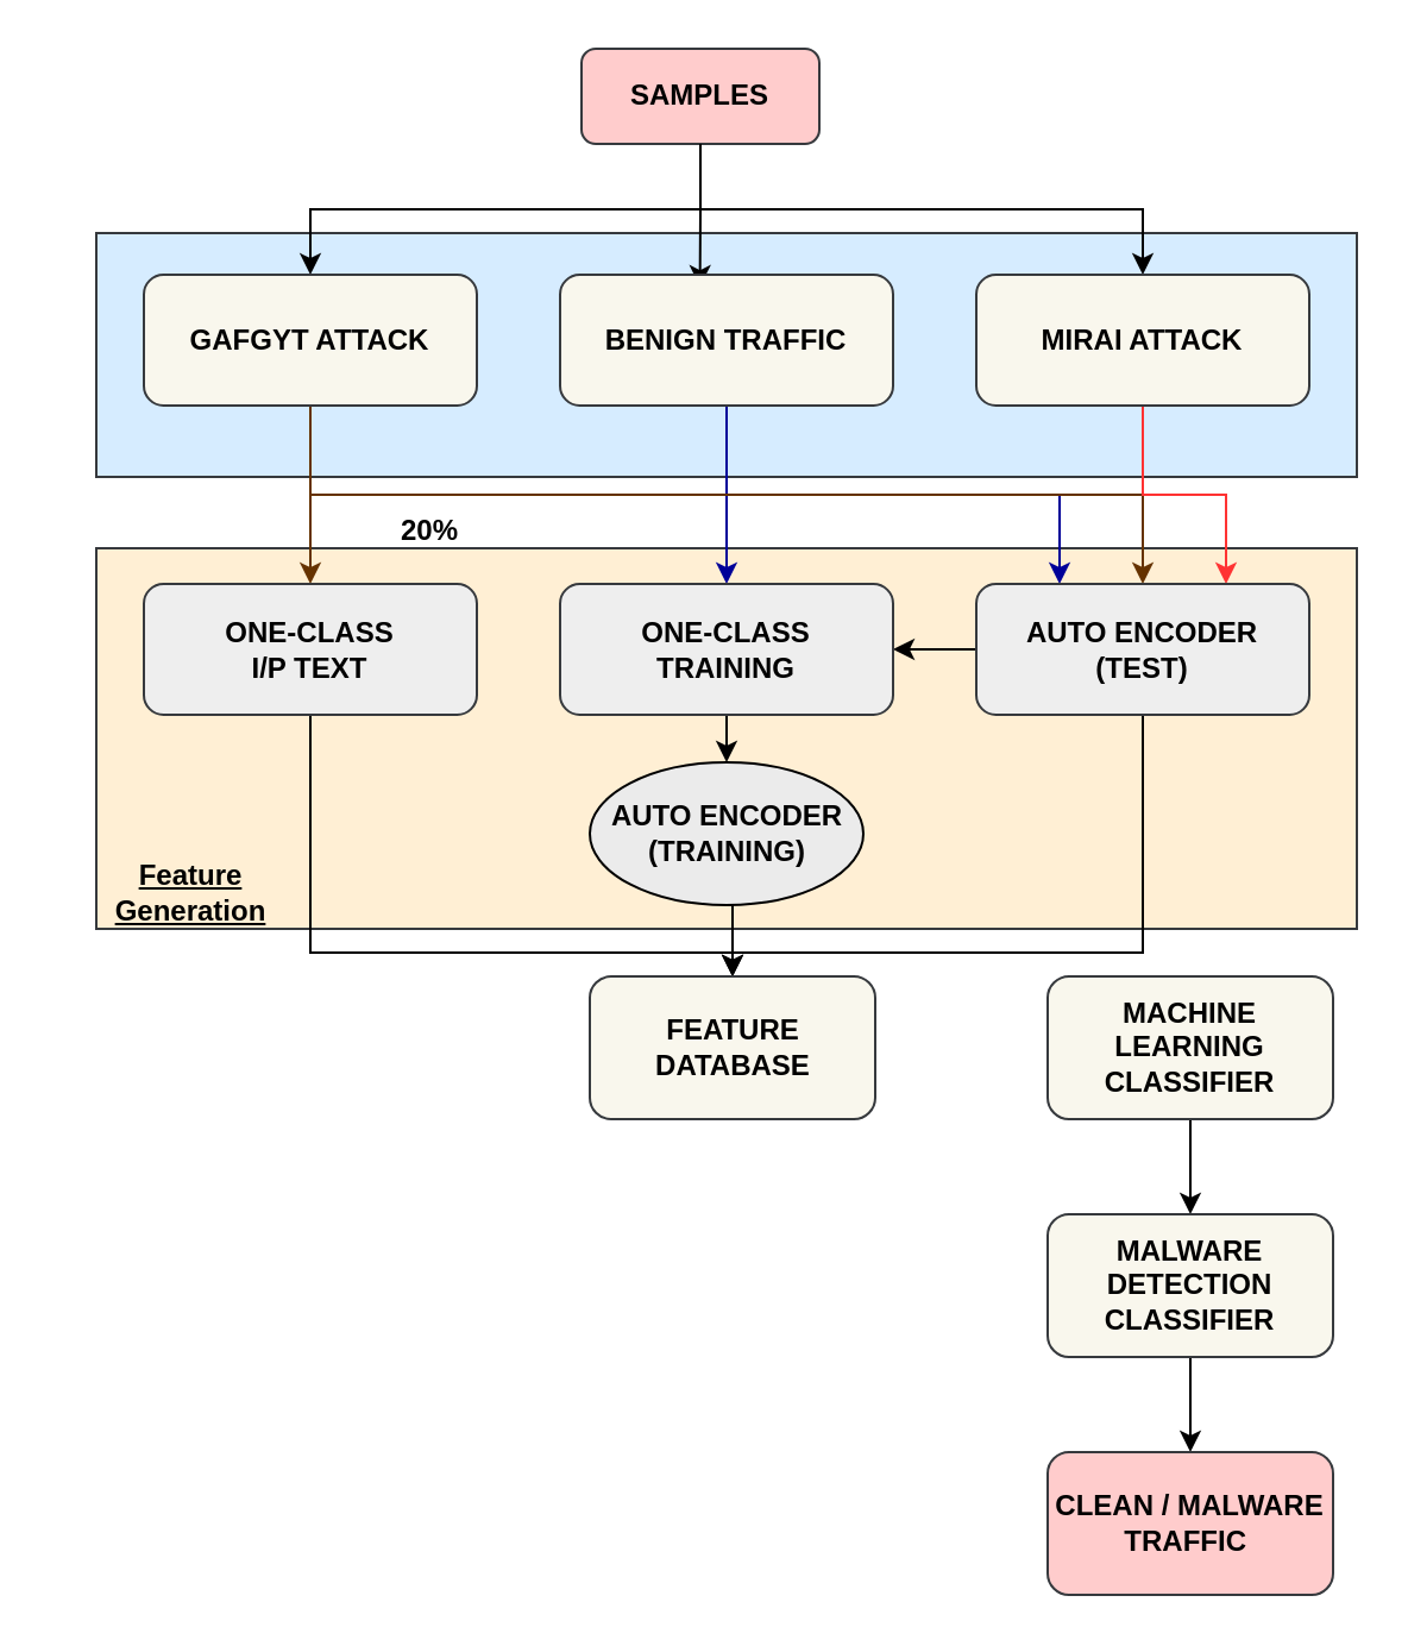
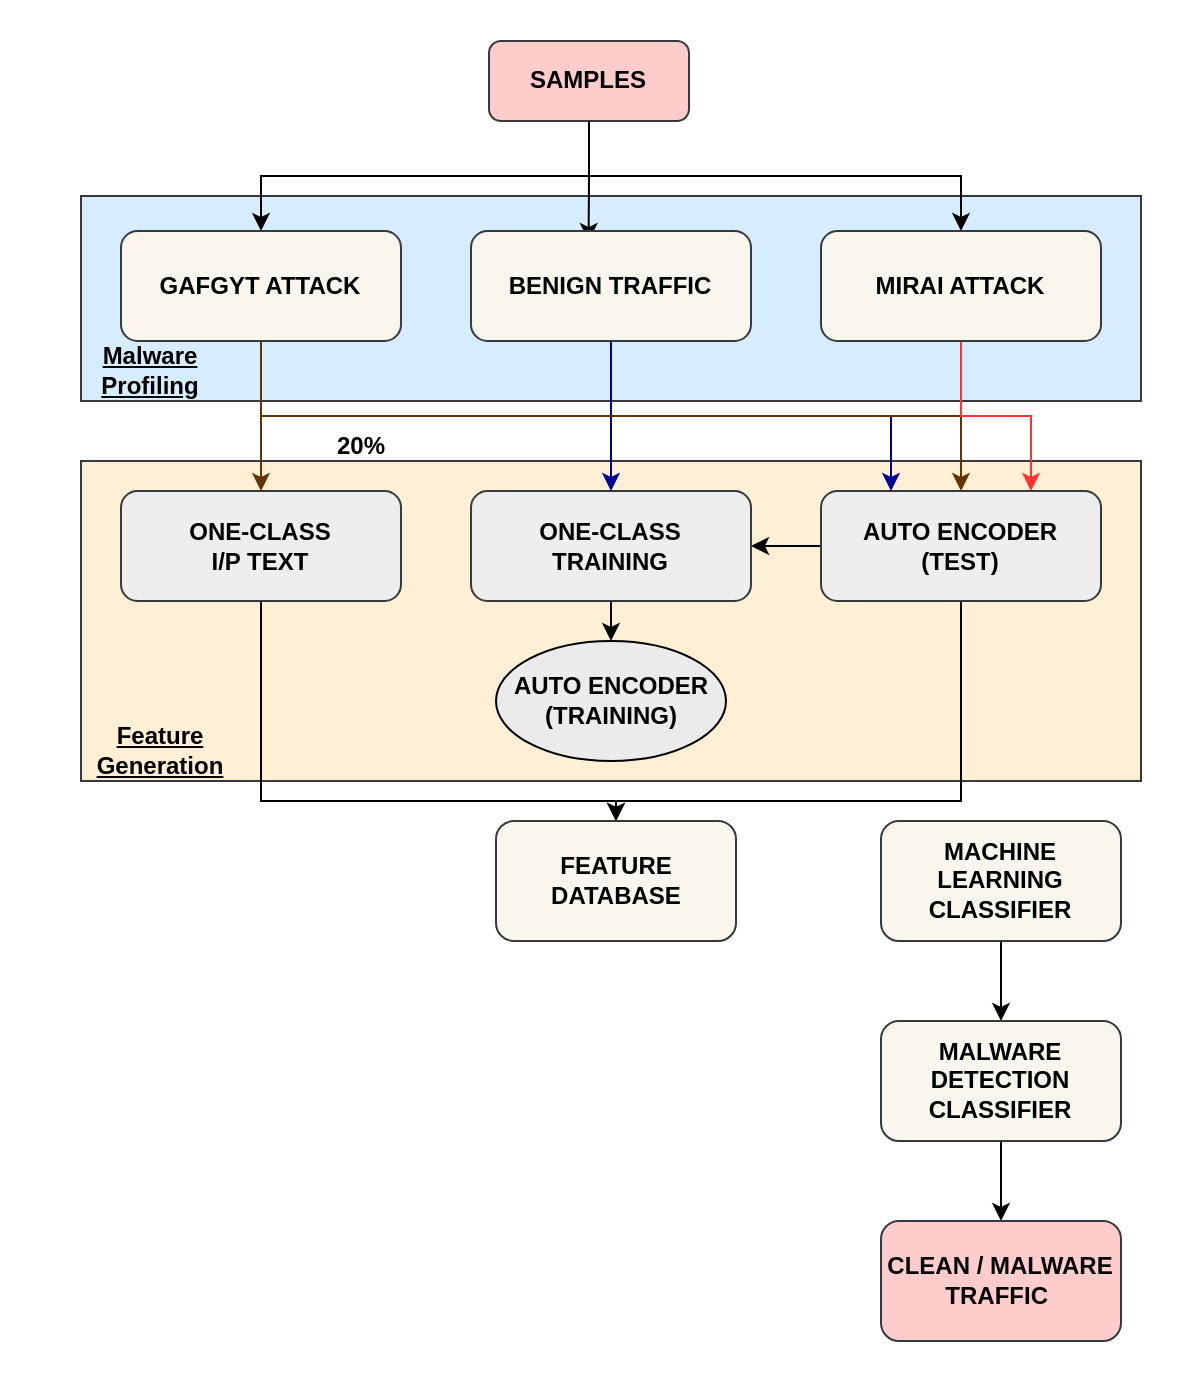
+ <mxCell id="17" value="&lt;b&gt;&lt;u&gt;Malware &lt;br&gt;Profiling&lt;/u&gt;&lt;/b&gt;" style="text;html=1;strokeColor=none;fillColor=none;align=center;verticalAlign=middle;whiteSpace=wrap;rounded=0;" vertex="1" parent="1"><mxGeometry x="40" y="170" width="70" height="30" as="geometry" /></mxCell>
- <mxCell id="25" style="edgeStyle=orthogonalEdgeStyle;rounded=0;orthogonalLoop=1;jettySize=auto;html=1;exitX=0.5;exitY=1;exitDx=0;exitDy=0;entryX=0.5;entryY=0;entryDx=0;entryDy=0;strokeColor=#000000;strokeWidth=1;" edge="1" parent="1" source="26" target="27"><mxGeometry relative="1" as="geometry" /></mxCell>
